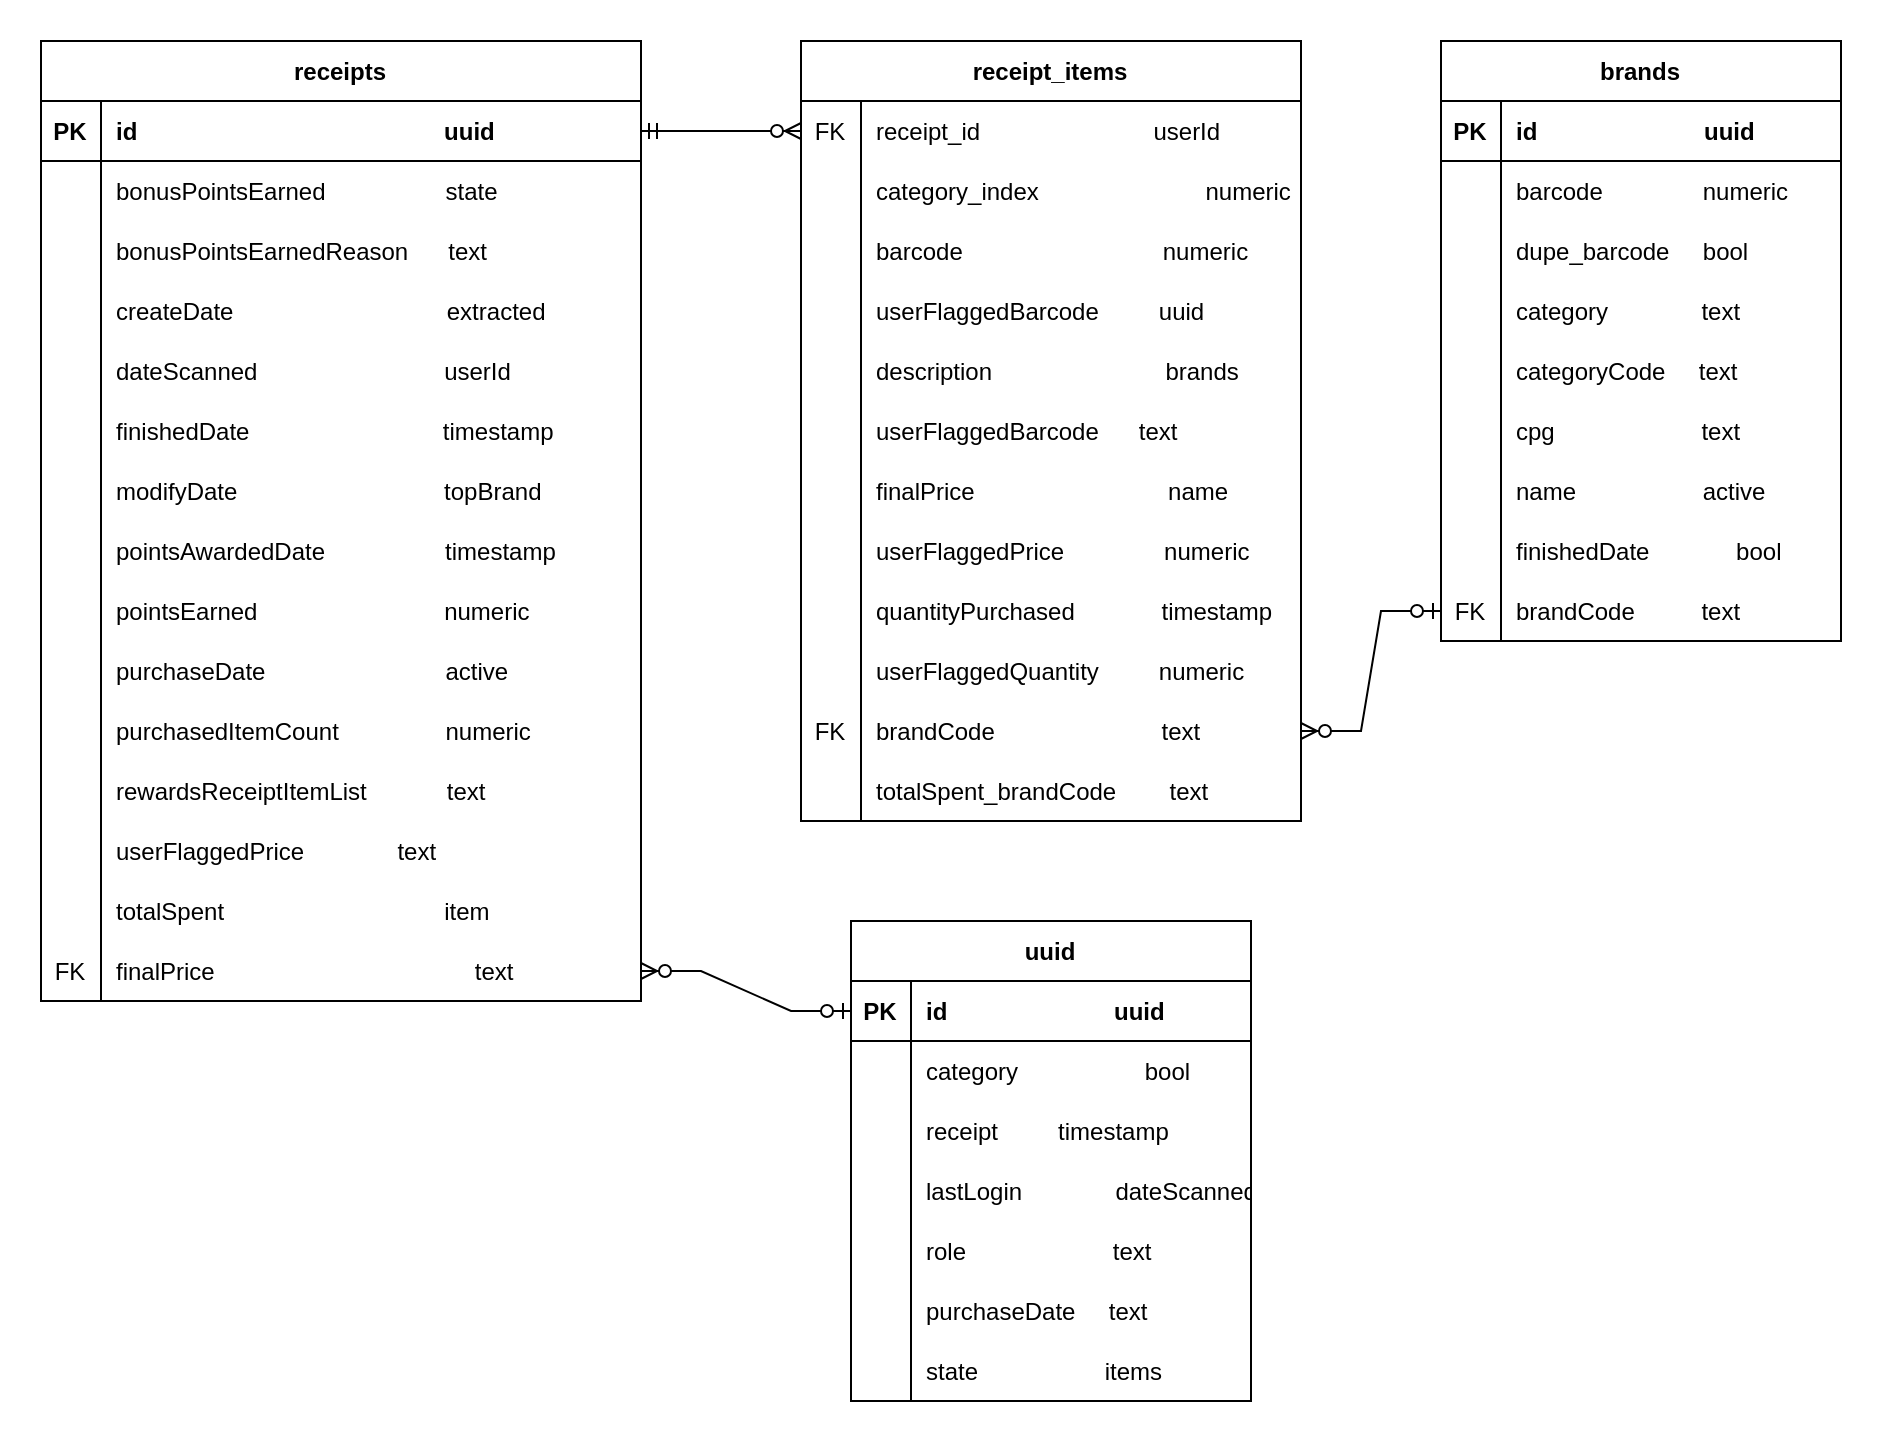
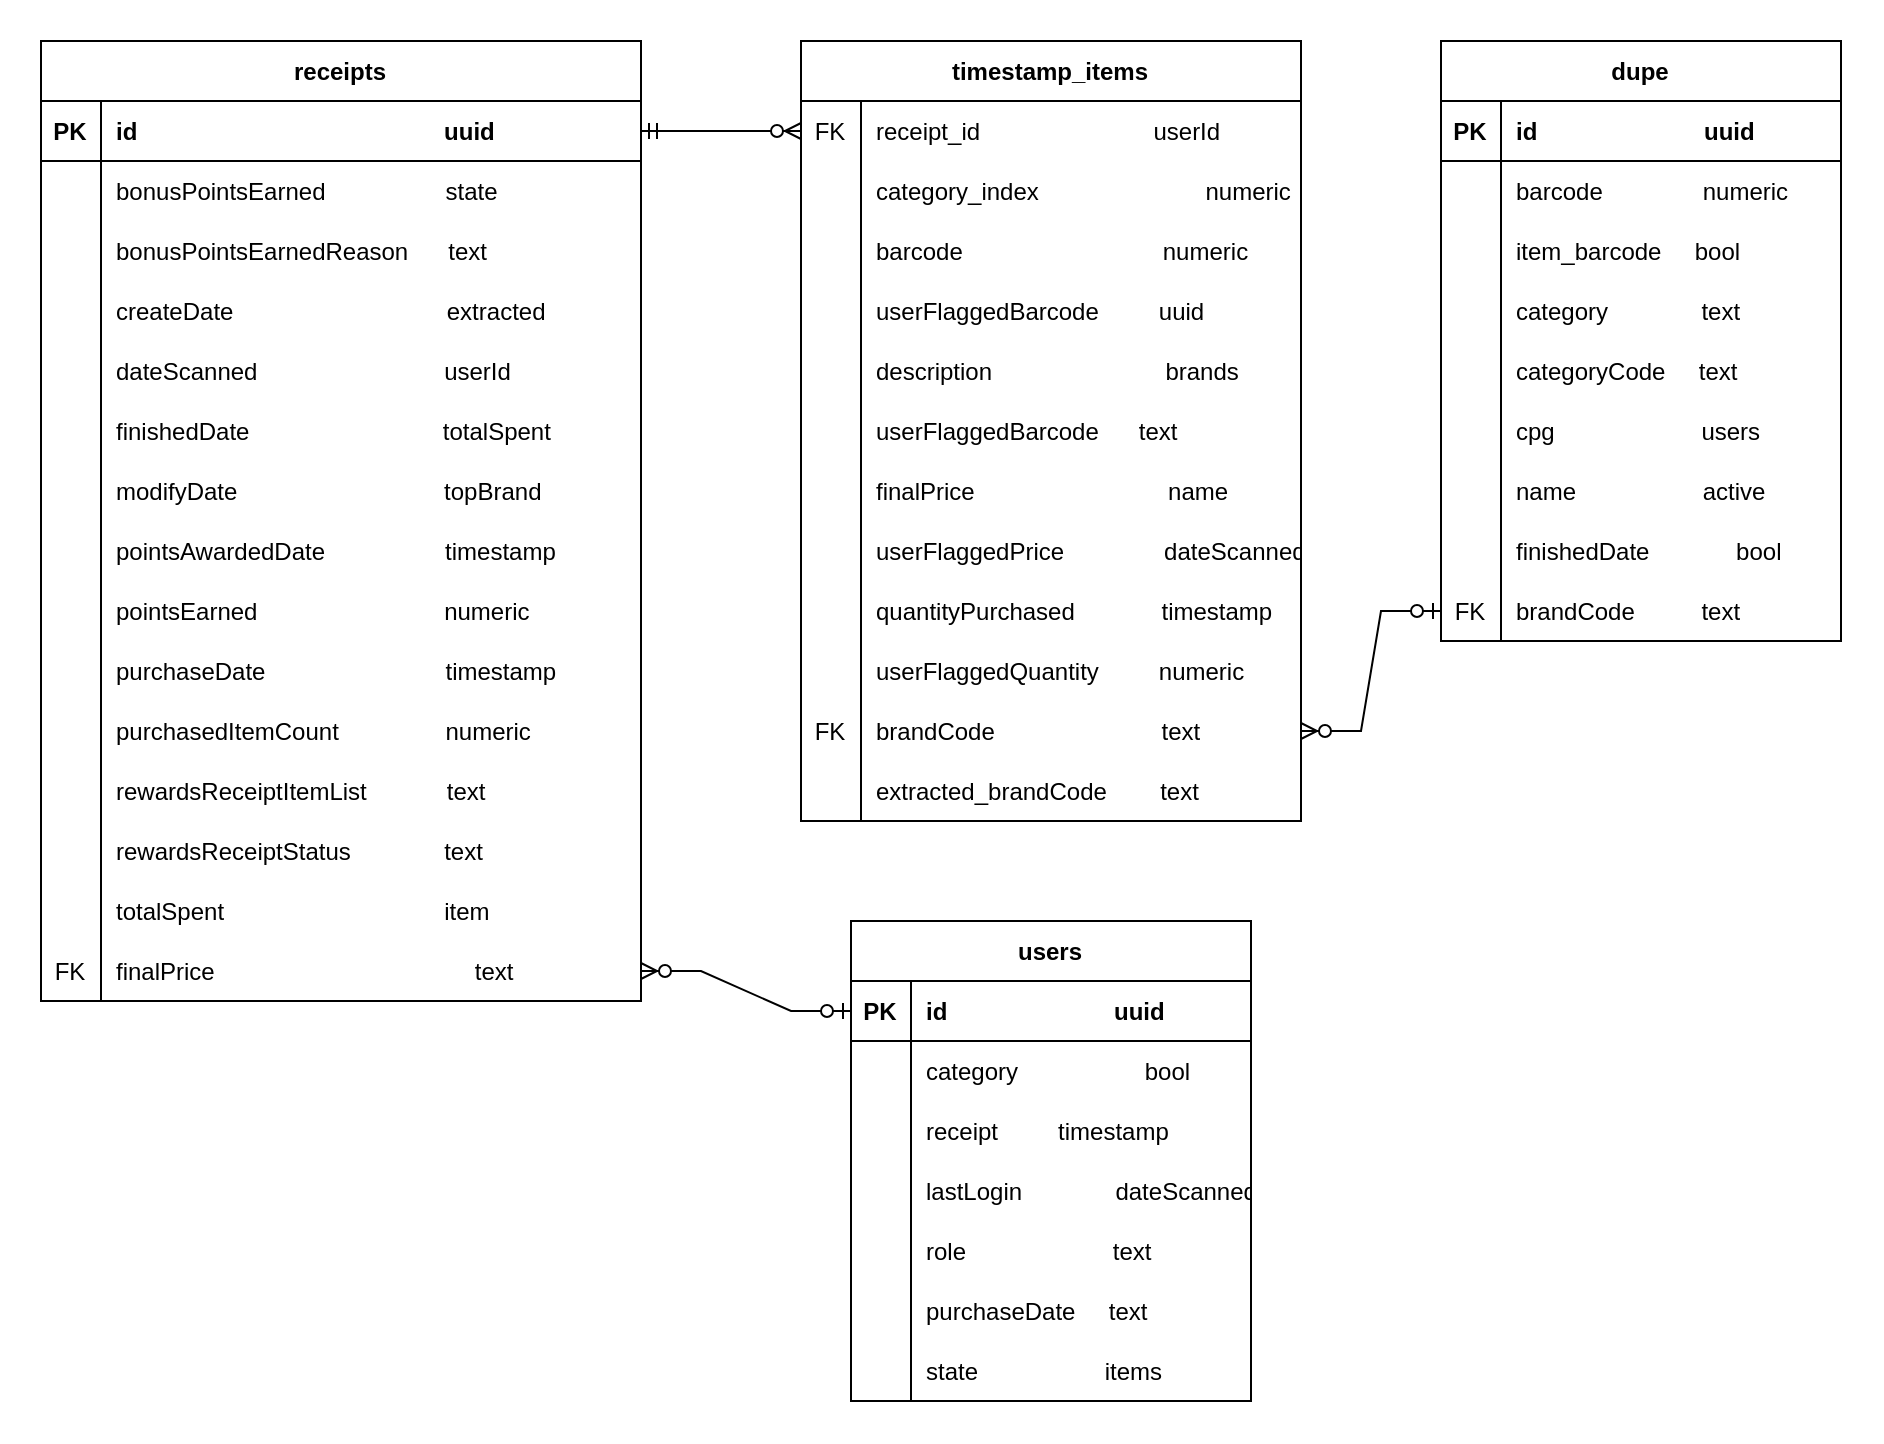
- <mxCell id="98" value="receipt_items" style="shape=table;startSize=30;container=1;collapsible=1;childLayout=tableLayout;fixedRows=1;rowLines=0;fontStyle=1;align=center;resizeLast=1;" parent="1" vertex="1"><mxGeometry x="400" y="20" width="250" height="390" as="geometry"><mxRectangle x="80" y="490" width="70" height="30" as="alternateBounds" /></mxGeometry></mxCell>
+ <mxCell id="98" value="timestamp_items" style="shape=table;startSize=30;container=1;collapsible=1;childLayout=tableLayout;fixedRows=1;rowLines=0;fontStyle=1;align=center;resizeLast=1;" parent="1" vertex="1"><mxGeometry x="400" y="20" width="250" height="390" as="geometry"><mxRectangle x="80" y="490" width="70" height="30" as="alternateBounds" /></mxGeometry></mxCell>
- <mxCell id="2" value="brands" style="shape=table;startSize=30;container=1;collapsible=1;childLayout=tableLayout;fixedRows=1;rowLines=0;fontStyle=1;align=center;resizeLast=1;" parent="1" vertex="1"><mxGeometry x="720" y="20" width="200" height="300" as="geometry"><mxRectangle x="440" y="600" width="70" height="30" as="alternateBounds" /></mxGeometry></mxCell>
+ <mxCell id="2" value="dupe" style="shape=table;startSize=30;container=1;collapsible=1;childLayout=tableLayout;fixedRows=1;rowLines=0;fontStyle=1;align=center;resizeLast=1;" parent="1" vertex="1"><mxGeometry x="720" y="20" width="200" height="300" as="geometry"><mxRectangle x="440" y="600" width="70" height="30" as="alternateBounds" /></mxGeometry></mxCell>
- <mxCell id="11" value="dupe_barcode     bool" style="shape=partialRectangle;connectable=0;fillColor=none;top=0;left=0;bottom=0;right=0;align=left;spacingLeft=6;overflow=hidden;" parent="9" vertex="1"><mxGeometry x="30" width="170" height="30" as="geometry"><mxRectangle width="170" height="30" as="alternateBounds" /></mxGeometry></mxCell>
+ <mxCell id="11" value="item_barcode     bool" style="shape=partialRectangle;connectable=0;fillColor=none;top=0;left=0;bottom=0;right=0;align=left;spacingLeft=6;overflow=hidden;" parent="9" vertex="1"><mxGeometry x="30" width="170" height="30" as="geometry"><mxRectangle width="170" height="30" as="alternateBounds" /></mxGeometry></mxCell>
- <mxCell id="70" value="finishedDate                             timestamp" style="shape=partialRectangle;connectable=0;fillColor=none;top=0;left=0;bottom=0;right=0;align=left;spacingLeft=6;overflow=hidden;" parent="68" vertex="1"><mxGeometry x="30" width="270" height="30" as="geometry"><mxRectangle width="270" height="30" as="alternateBounds" /></mxGeometry></mxCell>
+ <mxCell id="70" value="finishedDate                             totalSpent" style="shape=partialRectangle;connectable=0;fillColor=none;top=0;left=0;bottom=0;right=0;align=left;spacingLeft=6;overflow=hidden;" parent="68" vertex="1"><mxGeometry x="30" width="270" height="30" as="geometry"><mxRectangle width="270" height="30" as="alternateBounds" /></mxGeometry></mxCell>
- <mxCell id="20" value="cpg                      text" style="shape=partialRectangle;connectable=0;fillColor=none;top=0;left=0;bottom=0;right=0;align=left;spacingLeft=6;overflow=hidden;" parent="18" vertex="1"><mxGeometry x="30" width="170" height="30" as="geometry"><mxRectangle width="170" height="30" as="alternateBounds" /></mxGeometry></mxCell>
+ <mxCell id="20" value="cpg                      users" style="shape=partialRectangle;connectable=0;fillColor=none;top=0;left=0;bottom=0;right=0;align=left;spacingLeft=6;overflow=hidden;" parent="18" vertex="1"><mxGeometry x="30" width="170" height="30" as="geometry"><mxRectangle width="170" height="30" as="alternateBounds" /></mxGeometry></mxCell>
- <mxCell id="122" value="userFlaggedPrice               numeric" style="shape=partialRectangle;connectable=0;fillColor=none;top=0;left=0;bottom=0;right=0;align=left;spacingLeft=6;overflow=hidden;" parent="120" vertex="1"><mxGeometry x="30" width="220" height="30" as="geometry"><mxRectangle width="220" height="30" as="alternateBounds" /></mxGeometry></mxCell>
+ <mxCell id="122" value="userFlaggedPrice               dateScanned" style="shape=partialRectangle;connectable=0;fillColor=none;top=0;left=0;bottom=0;right=0;align=left;spacingLeft=6;overflow=hidden;" parent="120" vertex="1"><mxGeometry x="30" width="220" height="30" as="geometry"><mxRectangle width="220" height="30" as="alternateBounds" /></mxGeometry></mxCell>
- <mxCell id="82" value="purchaseDate                           active" style="shape=partialRectangle;connectable=0;fillColor=none;top=0;left=0;bottom=0;right=0;align=left;spacingLeft=6;overflow=hidden;" parent="80" vertex="1"><mxGeometry x="30" width="270" height="30" as="geometry"><mxRectangle width="270" height="30" as="alternateBounds" /></mxGeometry></mxCell>
+ <mxCell id="82" value="purchaseDate                           timestamp" style="shape=partialRectangle;connectable=0;fillColor=none;top=0;left=0;bottom=0;right=0;align=left;spacingLeft=6;overflow=hidden;" parent="80" vertex="1"><mxGeometry x="30" width="270" height="30" as="geometry"><mxRectangle width="270" height="30" as="alternateBounds" /></mxGeometry></mxCell>
- <mxCell id="134" value="totalSpent_brandCode        text" style="shape=partialRectangle;connectable=0;fillColor=none;top=0;left=0;bottom=0;right=0;align=left;spacingLeft=6;overflow=hidden;" parent="132" vertex="1"><mxGeometry x="30" width="220" height="30" as="geometry"><mxRectangle width="220" height="30" as="alternateBounds" /></mxGeometry></mxCell>
+ <mxCell id="134" value="extracted_brandCode        text" style="shape=partialRectangle;connectable=0;fillColor=none;top=0;left=0;bottom=0;right=0;align=left;spacingLeft=6;overflow=hidden;" parent="132" vertex="1"><mxGeometry x="30" width="220" height="30" as="geometry"><mxRectangle width="220" height="30" as="alternateBounds" /></mxGeometry></mxCell>
- <mxCell id="91" value="userFlaggedPrice              text" style="shape=partialRectangle;connectable=0;fillColor=none;top=0;left=0;bottom=0;right=0;align=left;spacingLeft=6;overflow=hidden;" parent="89" vertex="1"><mxGeometry x="30" width="270" height="30" as="geometry"><mxRectangle width="270" height="30" as="alternateBounds" /></mxGeometry></mxCell>
+ <mxCell id="91" value="rewardsReceiptStatus              text" style="shape=partialRectangle;connectable=0;fillColor=none;top=0;left=0;bottom=0;right=0;align=left;spacingLeft=6;overflow=hidden;" parent="89" vertex="1"><mxGeometry x="30" width="270" height="30" as="geometry"><mxRectangle width="270" height="30" as="alternateBounds" /></mxGeometry></mxCell>
- <mxCell id="30" value="uuid" style="shape=table;startSize=30;container=1;collapsible=1;childLayout=tableLayout;fixedRows=1;rowLines=0;fontStyle=1;align=center;resizeLast=1;" parent="1" vertex="1"><mxGeometry x="425" y="460" width="200" height="240" as="geometry"><mxRectangle x="440" y="600" width="70" height="30" as="alternateBounds" /></mxGeometry></mxCell>
+ <mxCell id="30" value="users" style="shape=table;startSize=30;container=1;collapsible=1;childLayout=tableLayout;fixedRows=1;rowLines=0;fontStyle=1;align=center;resizeLast=1;" parent="1" vertex="1"><mxGeometry x="425" y="460" width="200" height="240" as="geometry"><mxRectangle x="440" y="600" width="70" height="30" as="alternateBounds" /></mxGeometry></mxCell>
